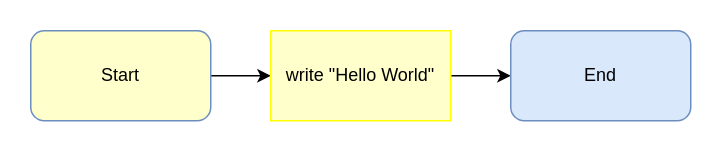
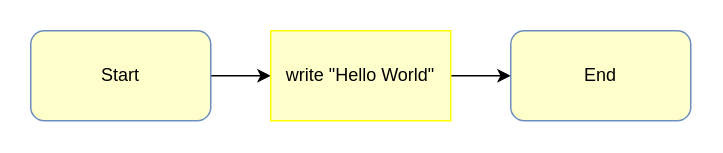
- <mxCell id="6" value="End" style="rounded=1;whiteSpace=wrap;html=1;fillColor=#dae8fc;strokeColor=#6c8ebf;" parent="1" vertex="1"><mxGeometry x="340" y="20" width="120" height="60" as="geometry" /></mxCell>
+ <mxCell id="6" value="End" style="rounded=1;whiteSpace=wrap;html=1;fillColor=#ffffcc;strokeColor=#6c8ebf;" parent="1" vertex="1"><mxGeometry x="340" y="20" width="120" height="60" as="geometry" /></mxCell>
